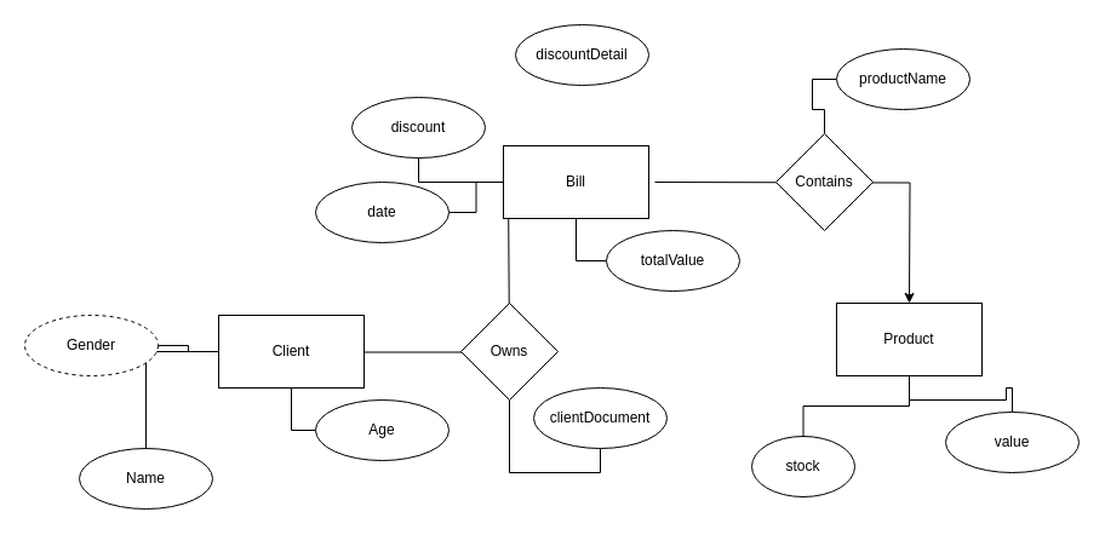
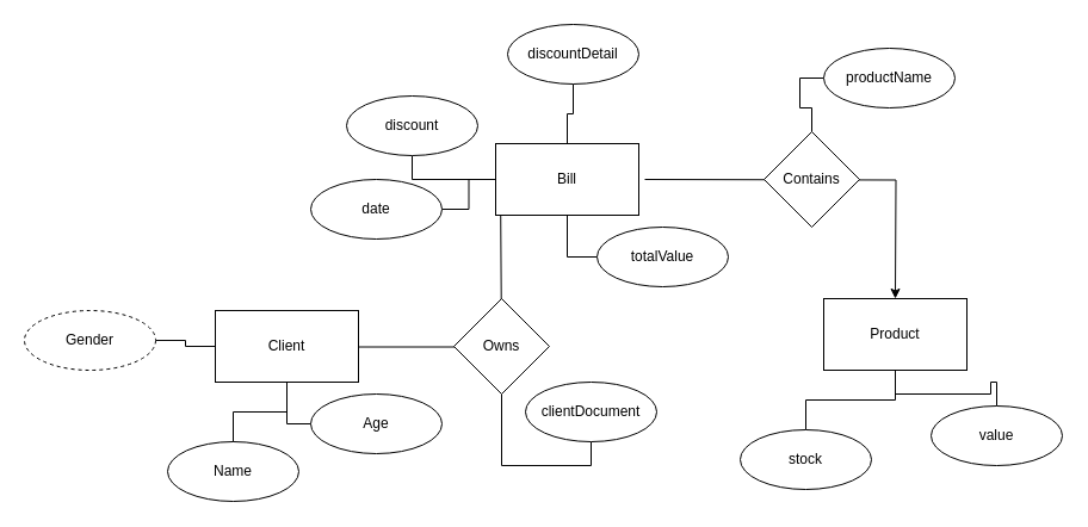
+ <mxCell id="15" style="edgeStyle=orthogonalEdgeStyle;rounded=0;orthogonalLoop=1;jettySize=auto;html=1;endArrow=none;endFill=0;" edge="1" parent="1" source="18" target="26"><mxGeometry relative="1" as="geometry" /></mxCell>
- <mxCell id="30" value="stock" style="ellipse;whiteSpace=wrap;html=1;" vertex="1" parent="1"><mxGeometry x="620" y="360" width="85" height="50" as="geometry" /></mxCell>
+ <mxCell id="30" value="stock" style="ellipse;whiteSpace=wrap;html=1;" vertex="1" parent="1"><mxGeometry x="620" y="360" width="110" height="50" as="geometry" /></mxCell>
- <mxCell id="8" value="Name" style="ellipse;whiteSpace=wrap;html=1;" vertex="1" parent="1"><mxGeometry x="65" y="370" width="110" height="50" as="geometry" /></mxCell>
+ <mxCell id="8" value="Name" style="ellipse;whiteSpace=wrap;html=1;" vertex="1" parent="1"><mxGeometry x="140" y="370" width="110" height="50" as="geometry" /></mxCell>
